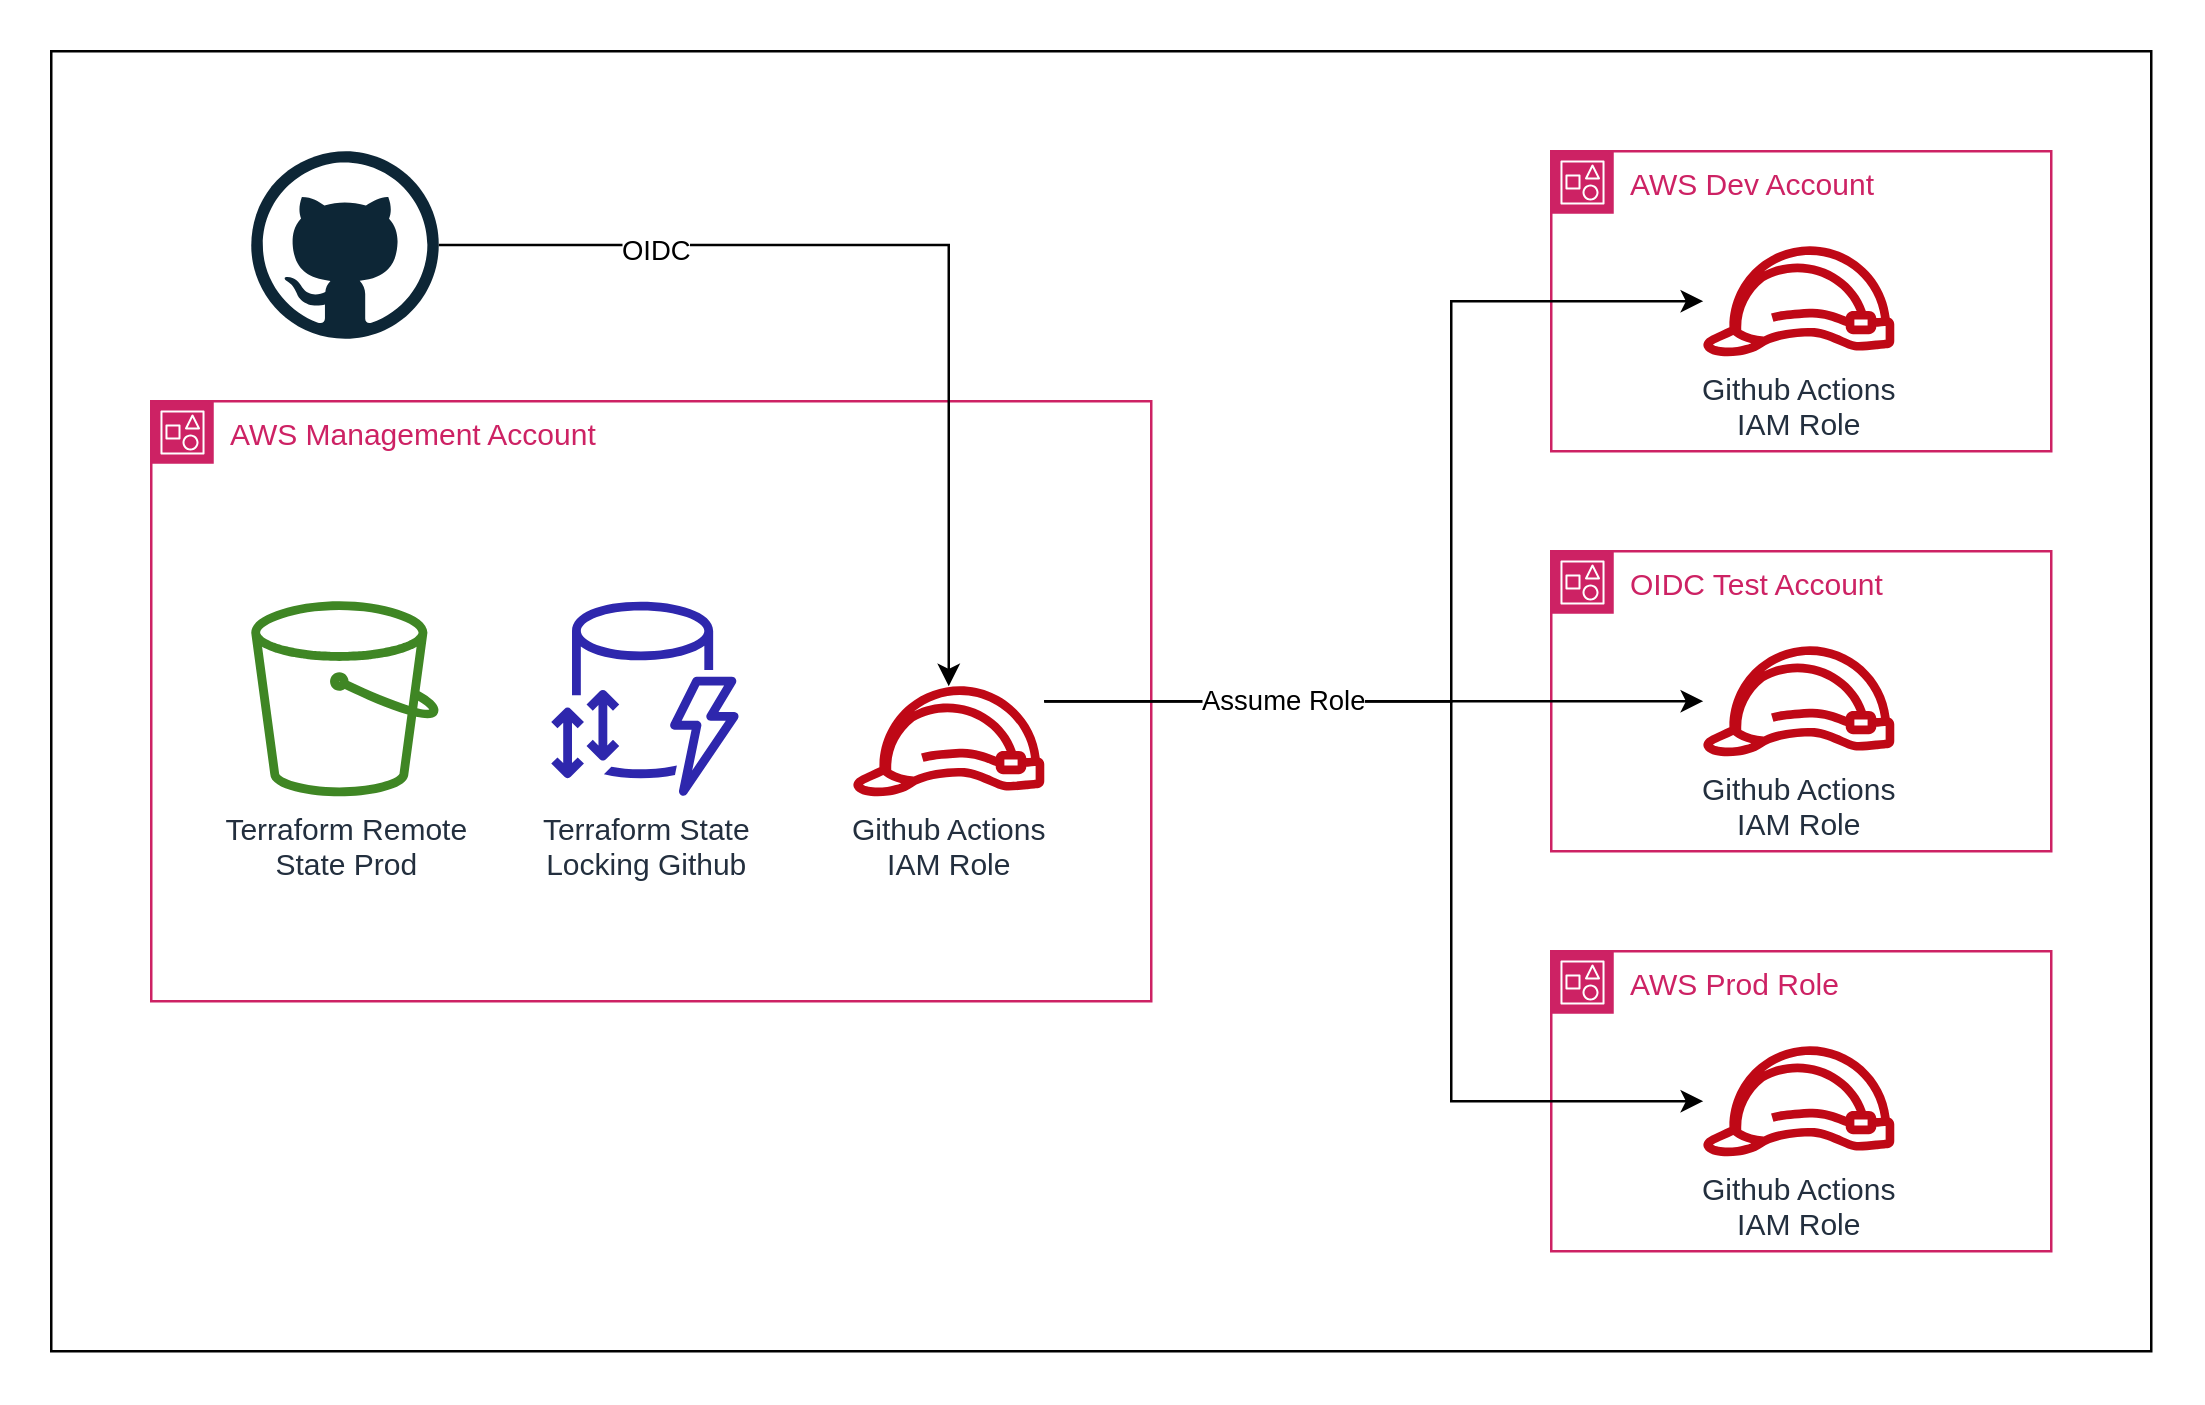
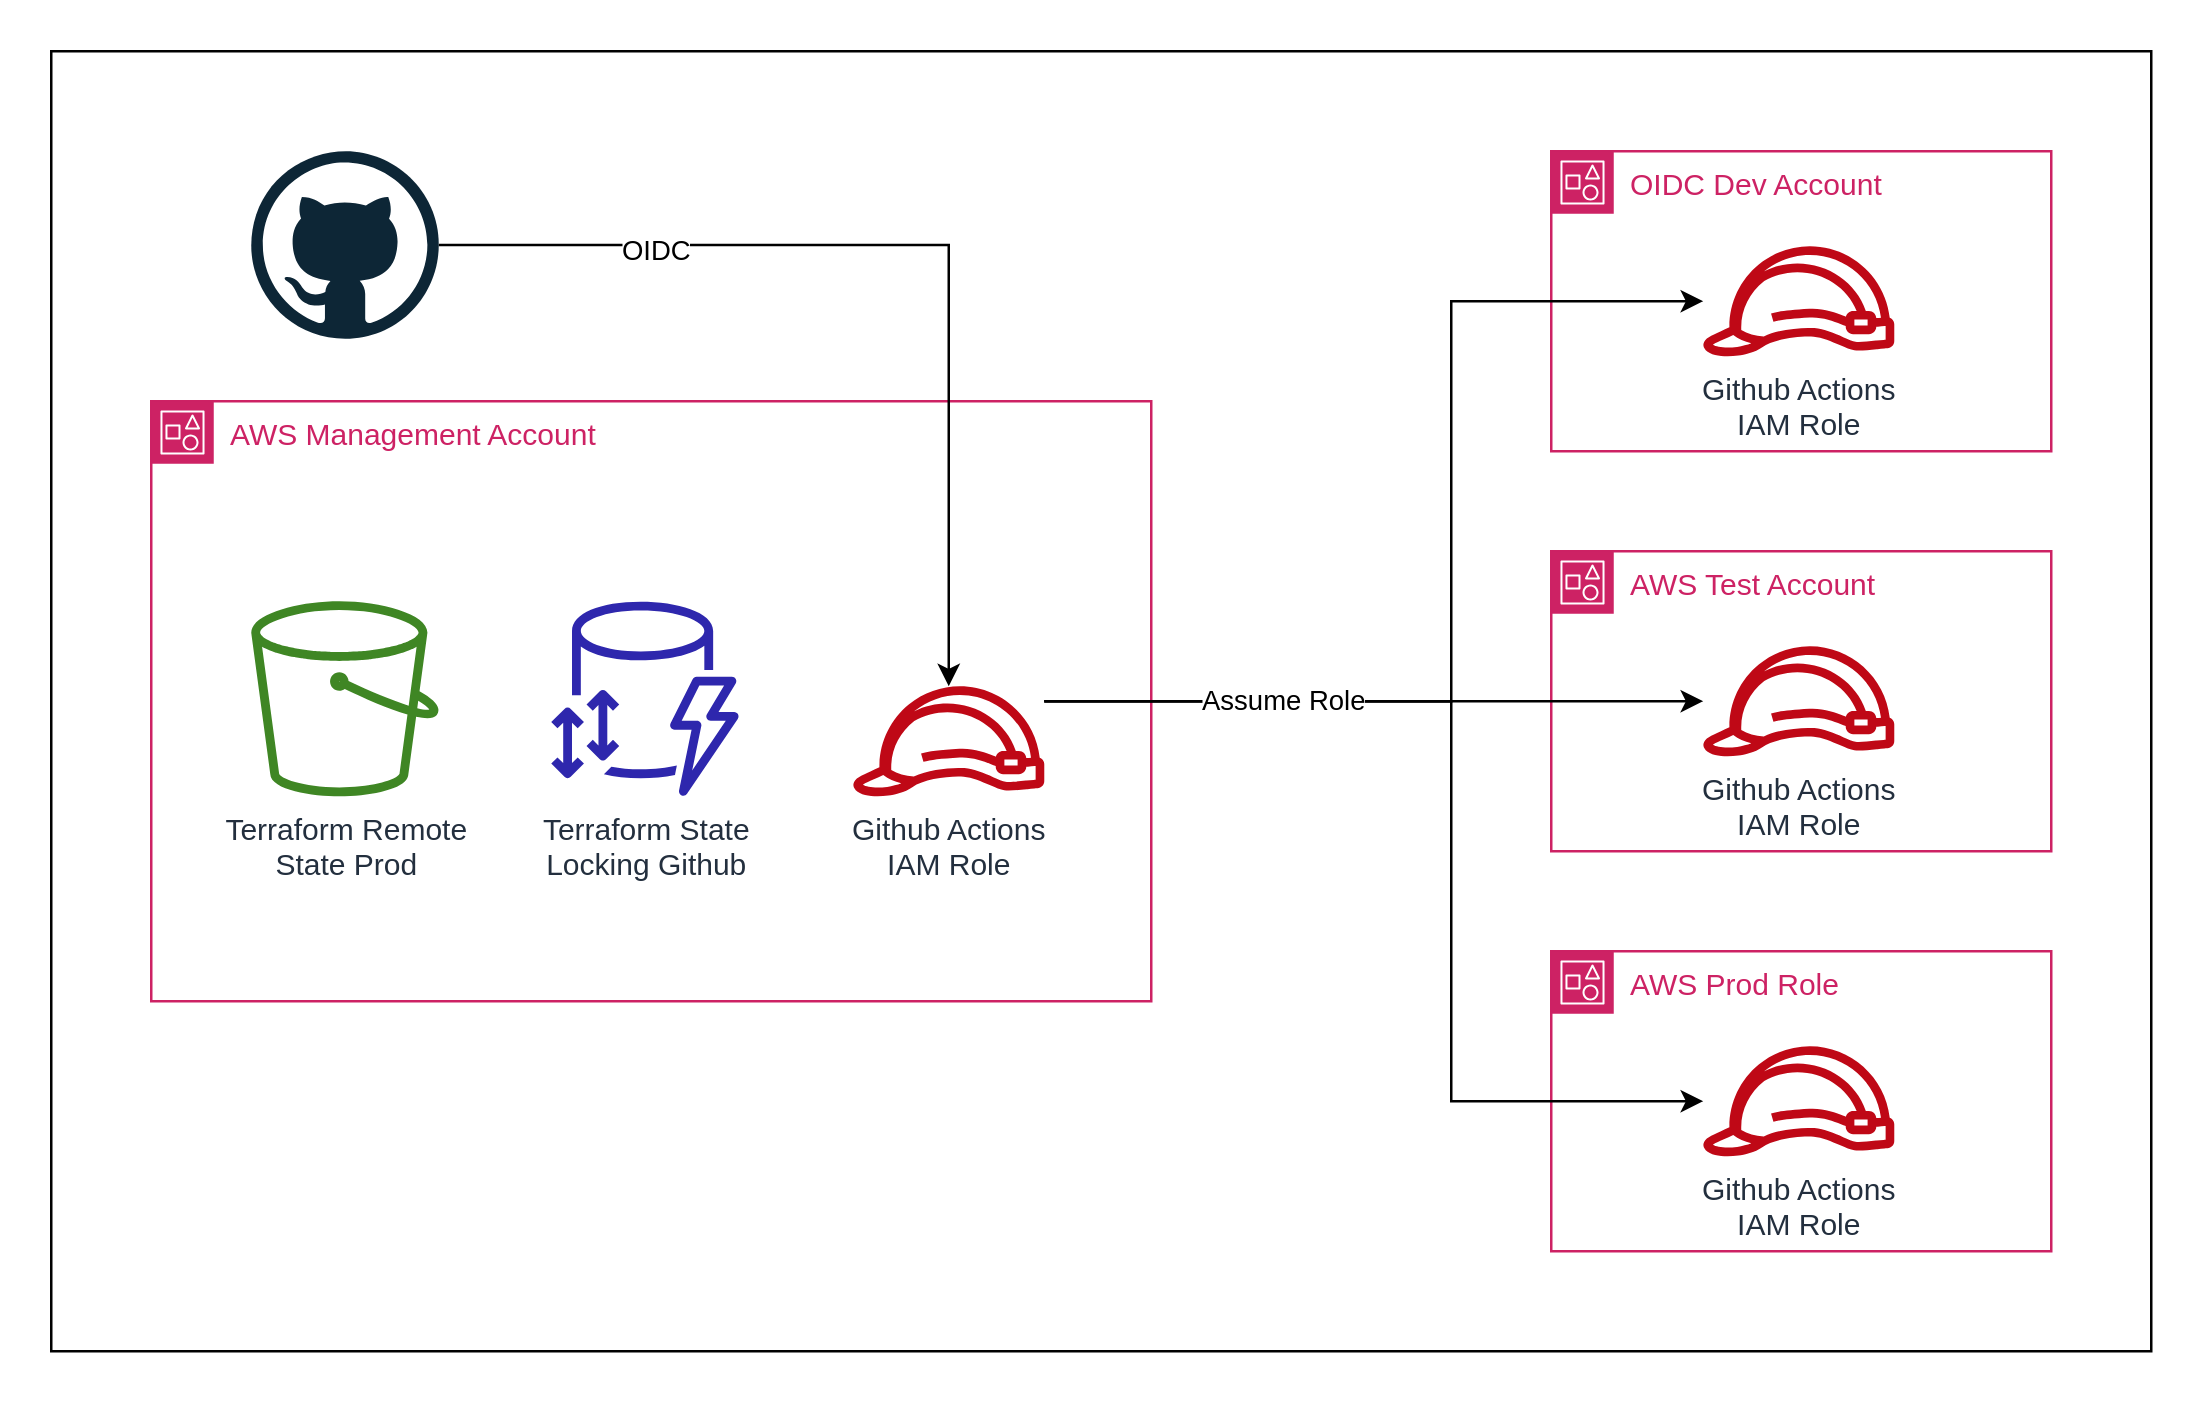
- <mxCell id="7" value="AWS Dev Account" style="points=[[0,0],[0.25,0],[0.5,0],[0.75,0],[1,0],[1,0.25],[1,0.5],[1,0.75],[1,1],[0.75,1],[0.5,1],[0.25,1],[0,1],[0,0.75],[0,0.5],[0,0.25]];outlineConnect=0;gradientColor=none;html=1;whiteSpace=wrap;fontSize=12;fontStyle=0;container=1;pointerEvents=0;collapsible=0;recursiveResize=0;shape=mxgraph.aws4.group;grIcon=mxgraph.aws4.group_account;strokeColor=#CD2264;fillColor=none;verticalAlign=top;align=left;spacingLeft=30;fontColor=#CD2264;dashed=0;" vertex="1" parent="1"><mxGeometry x="620" y="60" width="200" height="120" as="geometry" /></mxCell>
+ <mxCell id="7" value="OIDC Dev Account" style="points=[[0,0],[0.25,0],[0.5,0],[0.75,0],[1,0],[1,0.25],[1,0.5],[1,0.75],[1,1],[0.75,1],[0.5,1],[0.25,1],[0,1],[0,0.75],[0,0.5],[0,0.25]];outlineConnect=0;gradientColor=none;html=1;whiteSpace=wrap;fontSize=12;fontStyle=0;container=1;pointerEvents=0;collapsible=0;recursiveResize=0;shape=mxgraph.aws4.group;grIcon=mxgraph.aws4.group_account;strokeColor=#CD2264;fillColor=none;verticalAlign=top;align=left;spacingLeft=30;fontColor=#CD2264;dashed=0;" vertex="1" parent="1"><mxGeometry x="620" y="60" width="200" height="120" as="geometry" /></mxCell>
- <mxCell id="9" value="OIDC Test Account" style="points=[[0,0],[0.25,0],[0.5,0],[0.75,0],[1,0],[1,0.25],[1,0.5],[1,0.75],[1,1],[0.75,1],[0.5,1],[0.25,1],[0,1],[0,0.75],[0,0.5],[0,0.25]];outlineConnect=0;gradientColor=none;html=1;whiteSpace=wrap;fontSize=12;fontStyle=0;container=1;pointerEvents=0;collapsible=0;recursiveResize=0;shape=mxgraph.aws4.group;grIcon=mxgraph.aws4.group_account;strokeColor=#CD2264;fillColor=none;verticalAlign=top;align=left;spacingLeft=30;fontColor=#CD2264;dashed=0;" vertex="1" parent="1"><mxGeometry x="620" y="220" width="200" height="120" as="geometry" /></mxCell>
+ <mxCell id="9" value="AWS Test Account" style="points=[[0,0],[0.25,0],[0.5,0],[0.75,0],[1,0],[1,0.25],[1,0.5],[1,0.75],[1,1],[0.75,1],[0.5,1],[0.25,1],[0,1],[0,0.75],[0,0.5],[0,0.25]];outlineConnect=0;gradientColor=none;html=1;whiteSpace=wrap;fontSize=12;fontStyle=0;container=1;pointerEvents=0;collapsible=0;recursiveResize=0;shape=mxgraph.aws4.group;grIcon=mxgraph.aws4.group_account;strokeColor=#CD2264;fillColor=none;verticalAlign=top;align=left;spacingLeft=30;fontColor=#CD2264;dashed=0;" vertex="1" parent="1"><mxGeometry x="620" y="220" width="200" height="120" as="geometry" /></mxCell>
